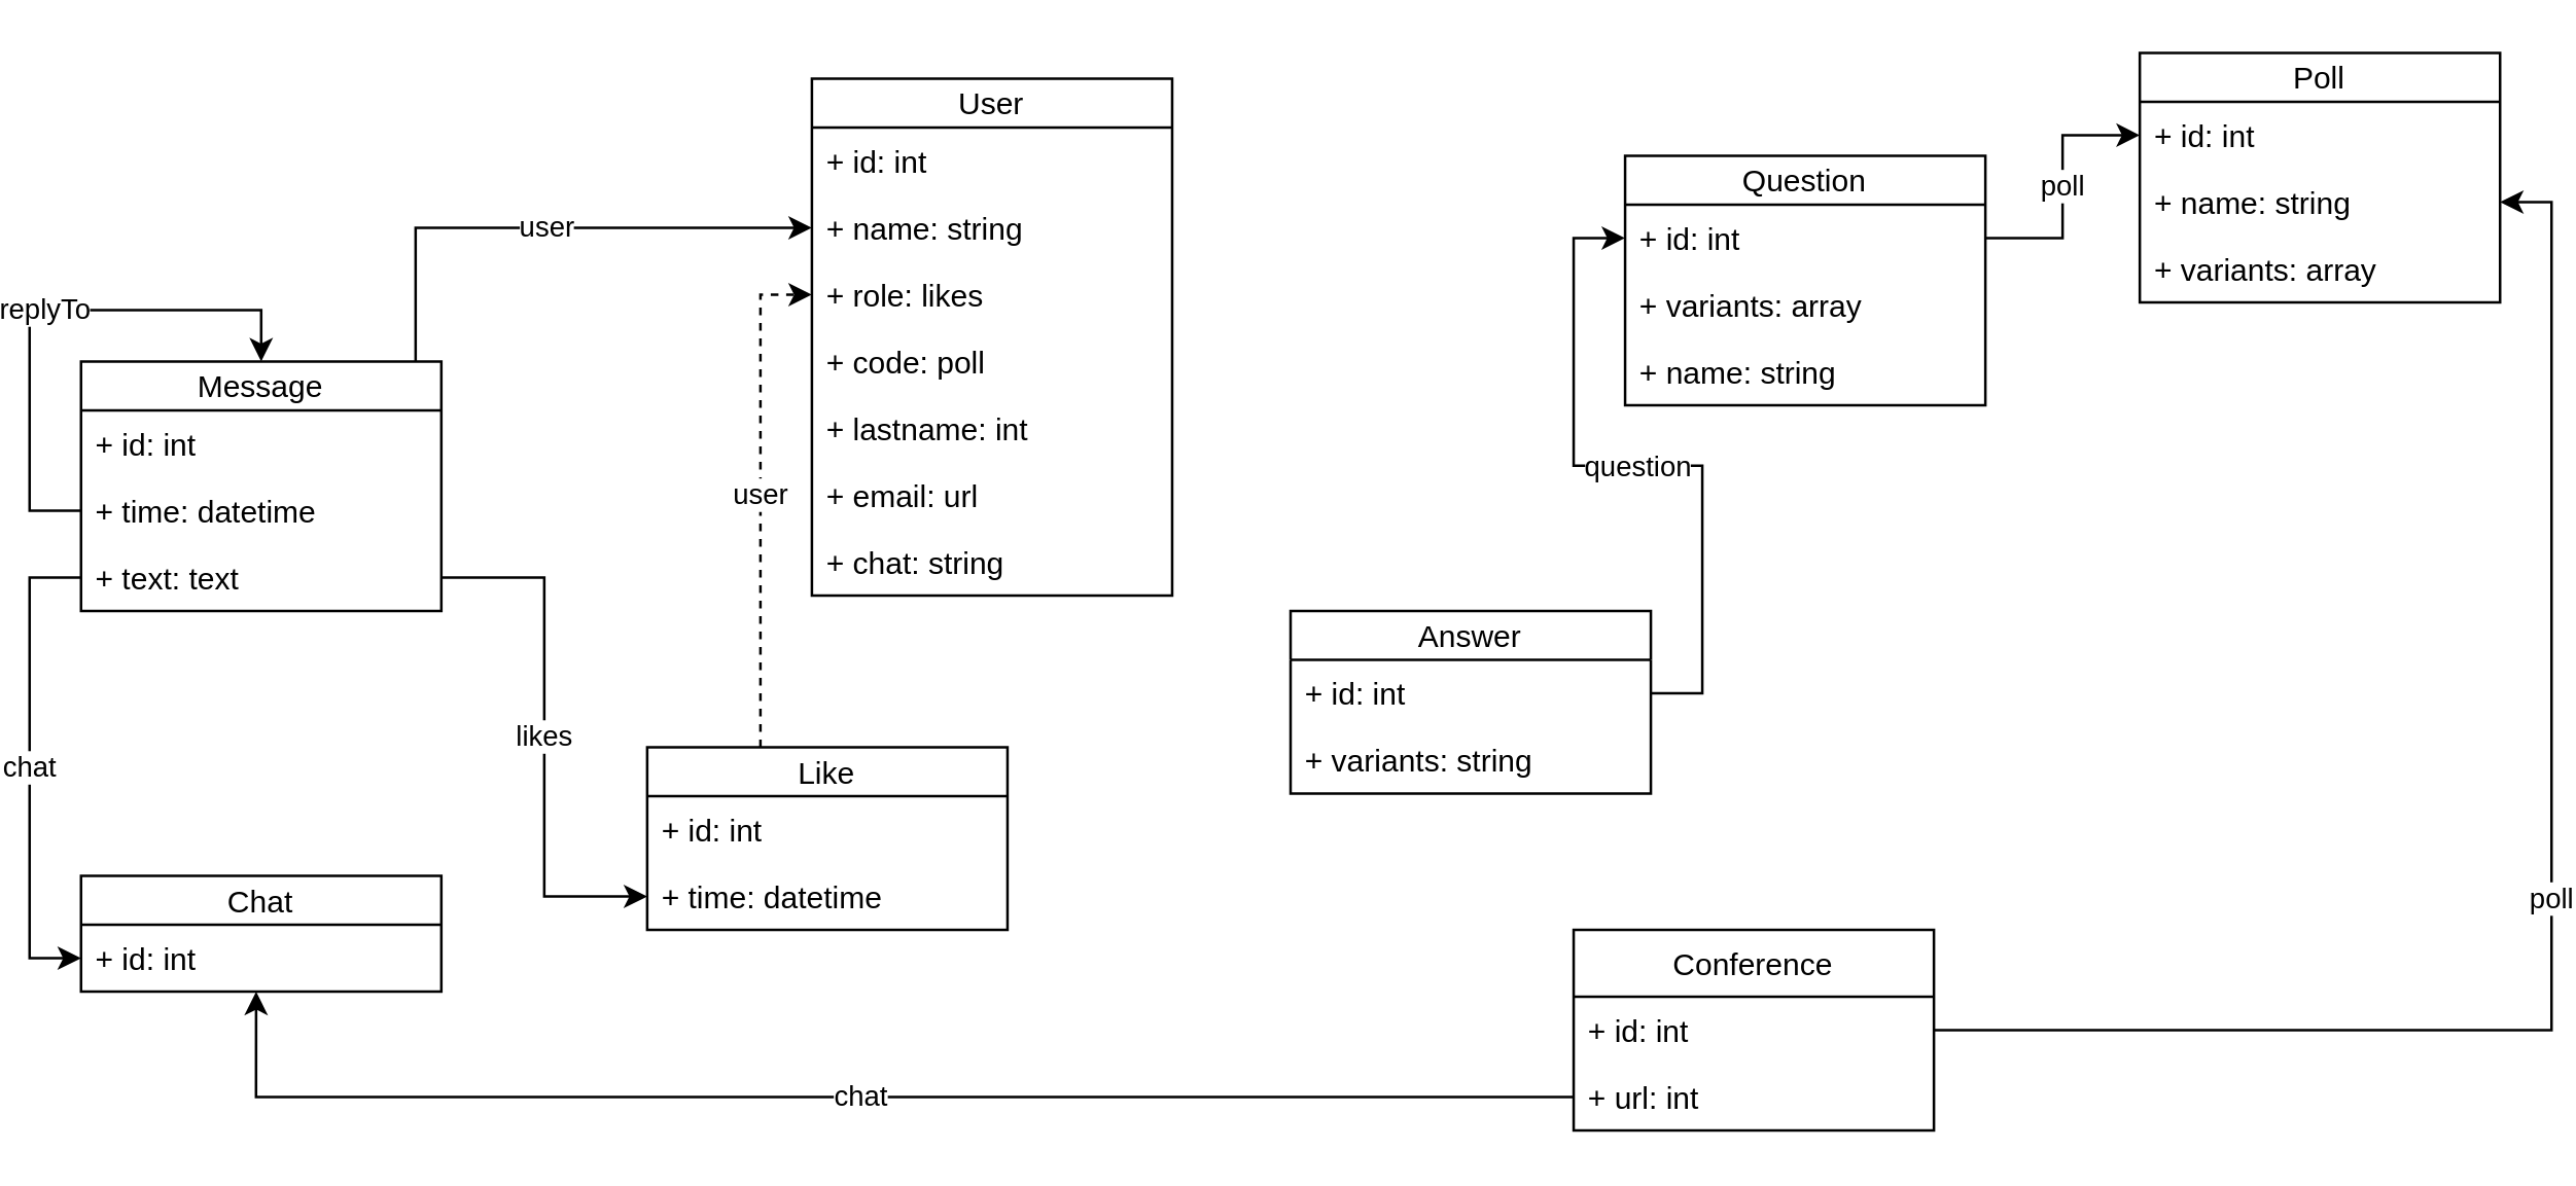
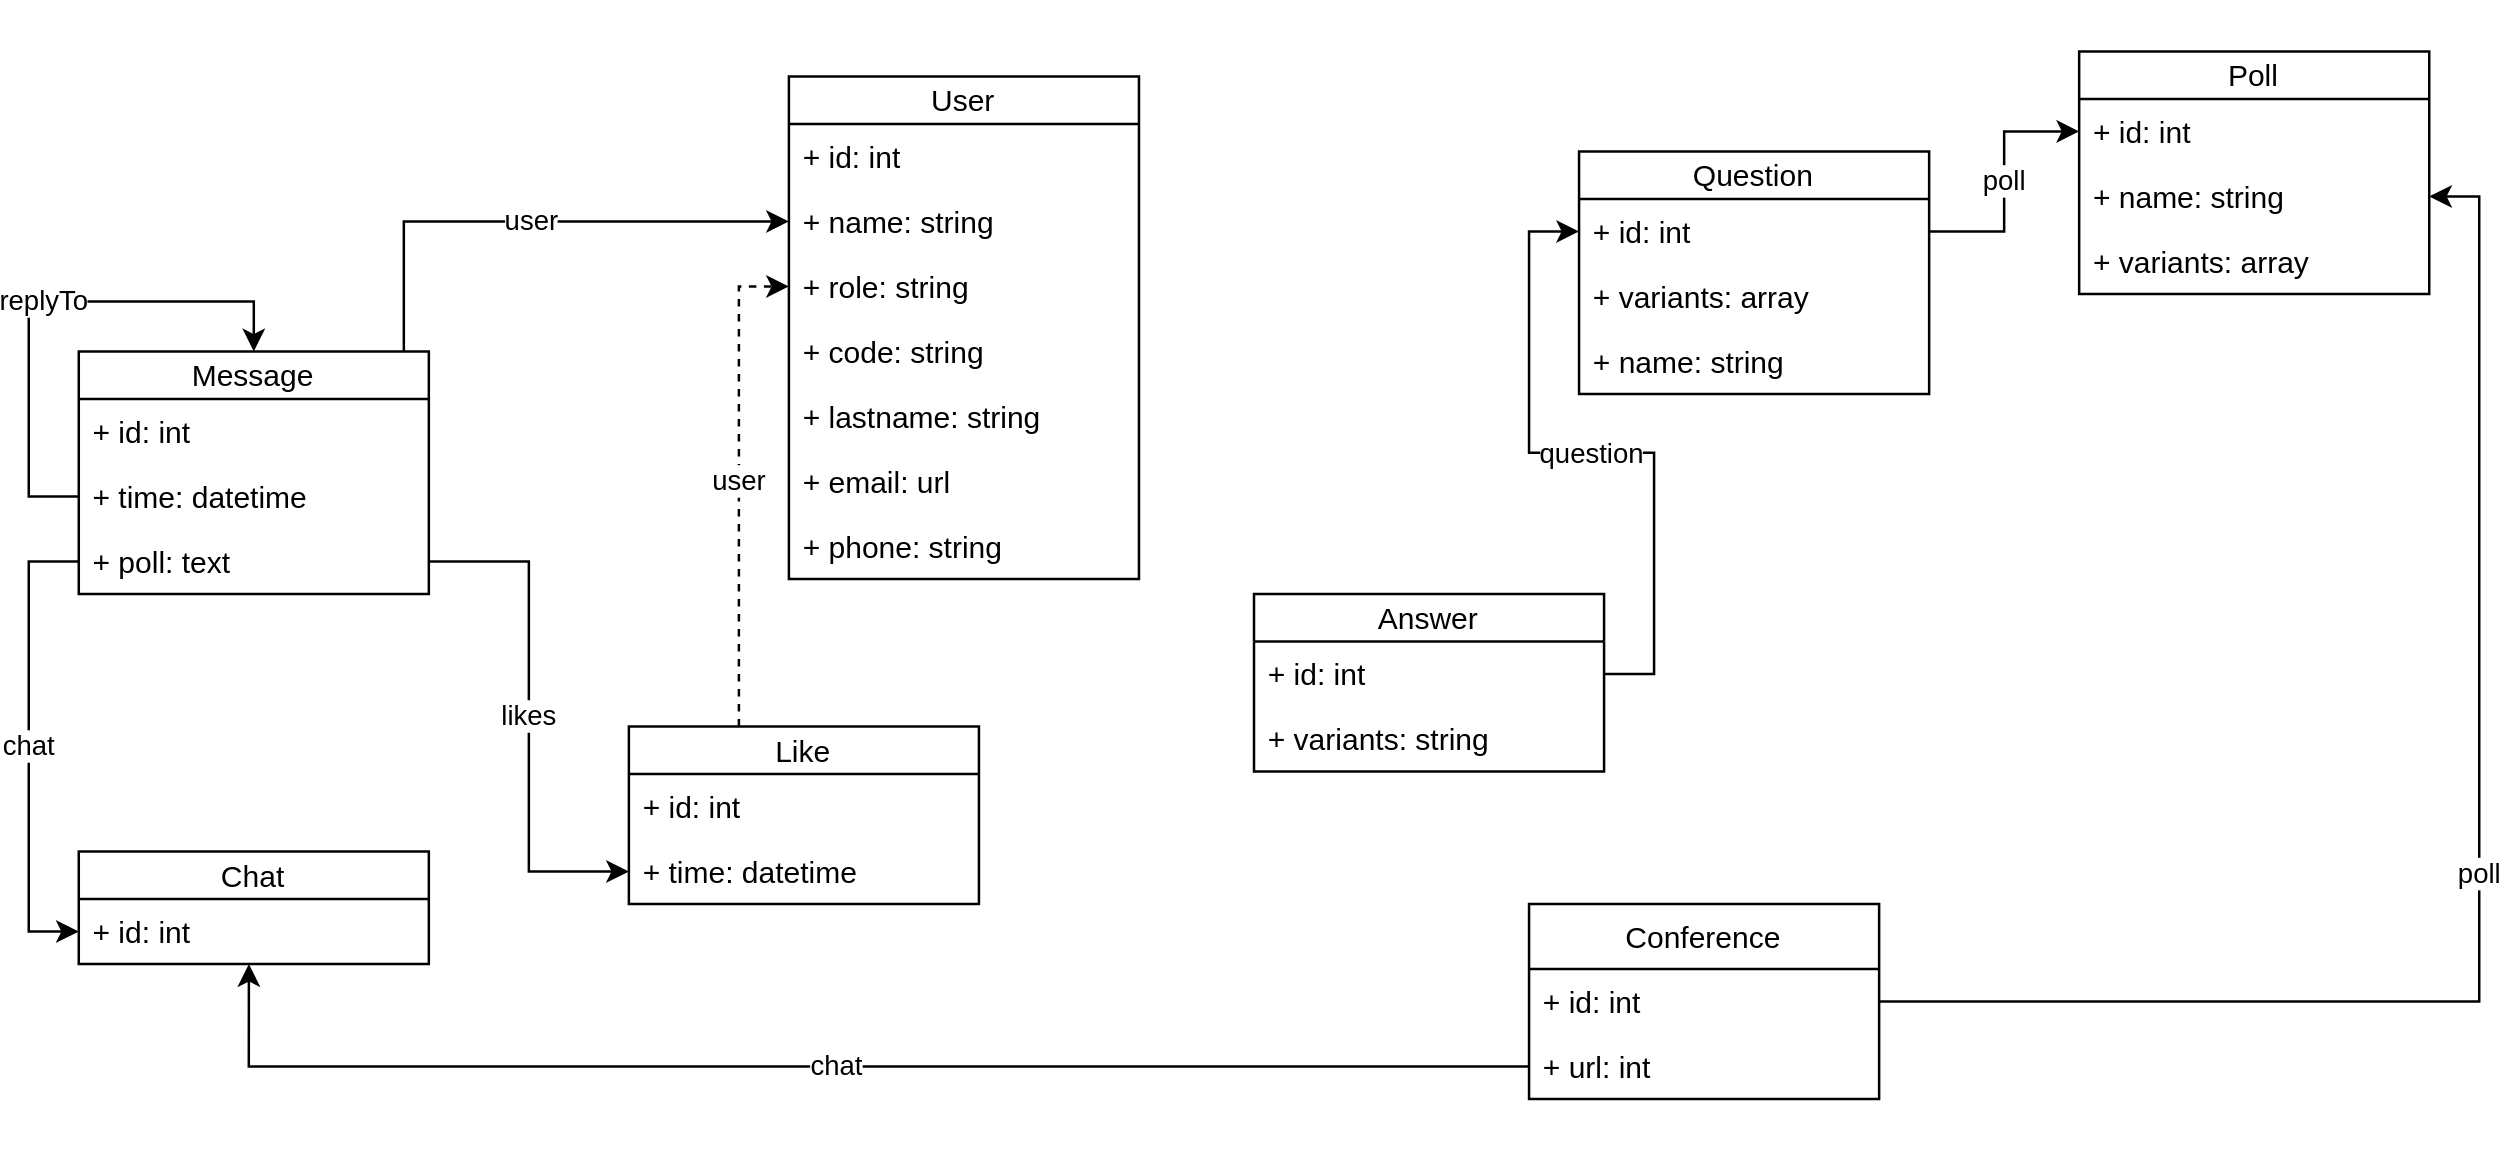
- <mxCell id="13" value="+ role: likes" style="text;strokeColor=none;fillColor=none;align=left;verticalAlign=top;spacingLeft=4;spacingRight=4;overflow=hidden;rotatable=0;points=[[0,0.5],[1,0.5]];portConstraint=eastwest;" parent="10" vertex="1"><mxGeometry y="71" width="140" height="26" as="geometry" /></mxCell>
+ <mxCell id="13" value="+ role: string" style="text;strokeColor=none;fillColor=none;align=left;verticalAlign=top;spacingLeft=4;spacingRight=4;overflow=hidden;rotatable=0;points=[[0,0.5],[1,0.5]];portConstraint=eastwest;" parent="10" vertex="1"><mxGeometry y="71" width="140" height="26" as="geometry" /></mxCell>
- <mxCell id="14" value="+ code: poll" style="text;strokeColor=none;fillColor=none;align=left;verticalAlign=top;spacingLeft=4;spacingRight=4;overflow=hidden;rotatable=0;points=[[0,0.5],[1,0.5]];portConstraint=eastwest;" parent="10" vertex="1"><mxGeometry y="97" width="140" height="26" as="geometry" /></mxCell>
+ <mxCell id="14" value="+ code: string" style="text;strokeColor=none;fillColor=none;align=left;verticalAlign=top;spacingLeft=4;spacingRight=4;overflow=hidden;rotatable=0;points=[[0,0.5],[1,0.5]];portConstraint=eastwest;" parent="10" vertex="1"><mxGeometry y="97" width="140" height="26" as="geometry" /></mxCell>
- <mxCell id="15" value="+ lastname: int" style="text;strokeColor=none;fillColor=none;align=left;verticalAlign=top;spacingLeft=4;spacingRight=4;overflow=hidden;rotatable=0;points=[[0,0.5],[1,0.5]];portConstraint=eastwest;" parent="10" vertex="1"><mxGeometry y="123" width="140" height="26" as="geometry" /></mxCell>
+ <mxCell id="15" value="+ lastname: string" style="text;strokeColor=none;fillColor=none;align=left;verticalAlign=top;spacingLeft=4;spacingRight=4;overflow=hidden;rotatable=0;points=[[0,0.5],[1,0.5]];portConstraint=eastwest;" parent="10" vertex="1"><mxGeometry y="123" width="140" height="26" as="geometry" /></mxCell>
- <mxCell id="17" value="+ chat: string" style="text;strokeColor=none;fillColor=none;align=left;verticalAlign=top;spacingLeft=4;spacingRight=4;overflow=hidden;rotatable=0;points=[[0,0.5],[1,0.5]];portConstraint=eastwest;" parent="10" vertex="1"><mxGeometry y="175" width="140" height="26" as="geometry" /></mxCell>
+ <mxCell id="17" value="+ phone: string" style="text;strokeColor=none;fillColor=none;align=left;verticalAlign=top;spacingLeft=4;spacingRight=4;overflow=hidden;rotatable=0;points=[[0,0.5],[1,0.5]];portConstraint=eastwest;" parent="10" vertex="1"><mxGeometry y="175" width="140" height="26" as="geometry" /></mxCell>
- <mxCell id="7" value="+ text: text" style="text;strokeColor=none;fillColor=none;align=left;verticalAlign=top;spacingLeft=4;spacingRight=4;overflow=hidden;rotatable=0;points=[[0,0.5],[1,0.5]];portConstraint=eastwest;" parent="3" vertex="1"><mxGeometry y="71" width="140" height="26" as="geometry" /></mxCell>
+ <mxCell id="7" value="+ poll: text" style="text;strokeColor=none;fillColor=none;align=left;verticalAlign=top;spacingLeft=4;spacingRight=4;overflow=hidden;rotatable=0;points=[[0,0.5],[1,0.5]];portConstraint=eastwest;" parent="3" vertex="1"><mxGeometry y="71" width="140" height="26" as="geometry" /></mxCell>
